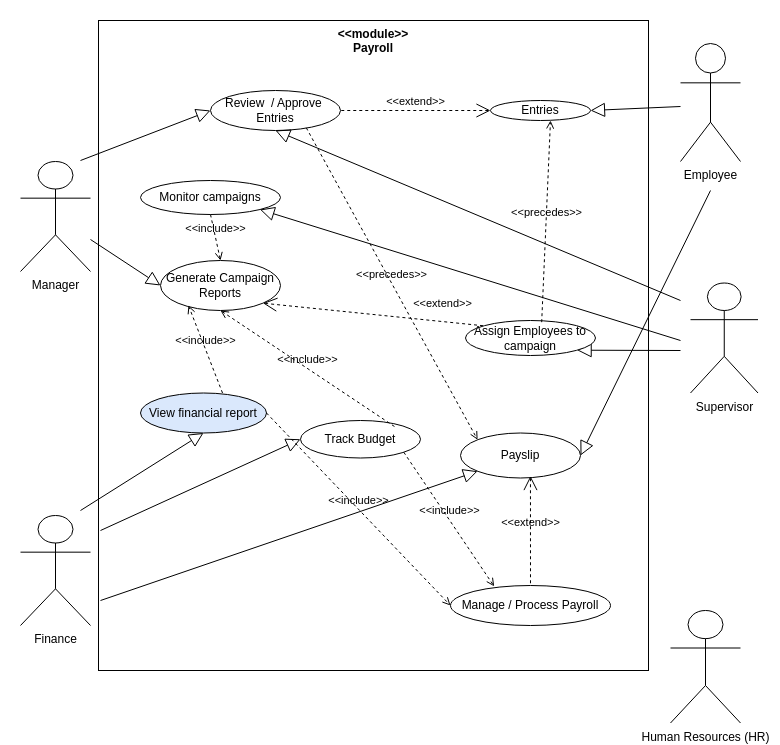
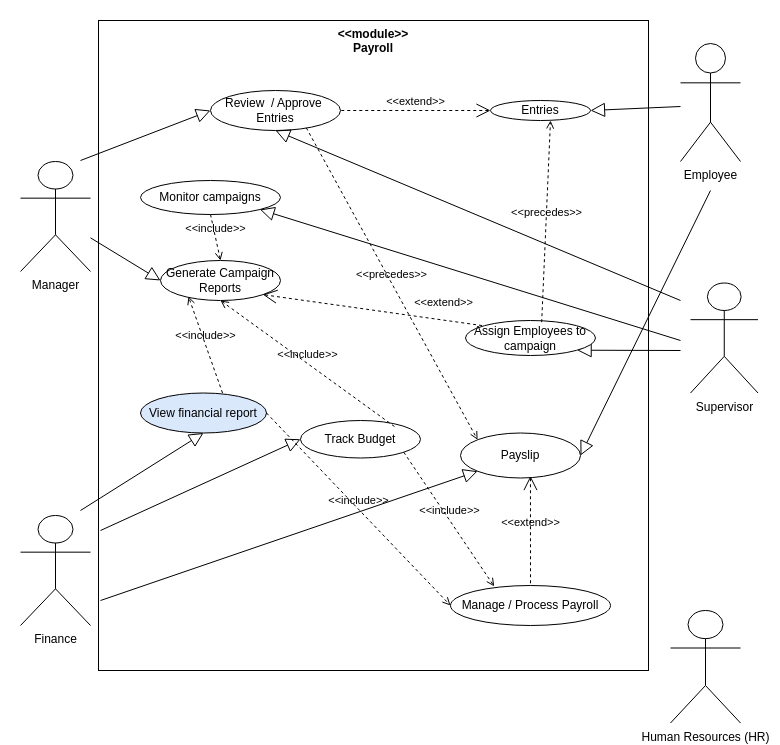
- <mxCell id="11" value="Generate Campaign Reports" style="ellipse;whiteSpace=wrap;html=1;" vertex="1" parent="1"><mxGeometry x="160" y="260" width="120" height="50" as="geometry" /></mxCell>
+ <mxCell id="11" value="Generate Campaign Reports" style="ellipse;whiteSpace=wrap;html=1;" vertex="1" parent="1"><mxGeometry x="160" y="260" width="120" height="40" as="geometry" /></mxCell>
